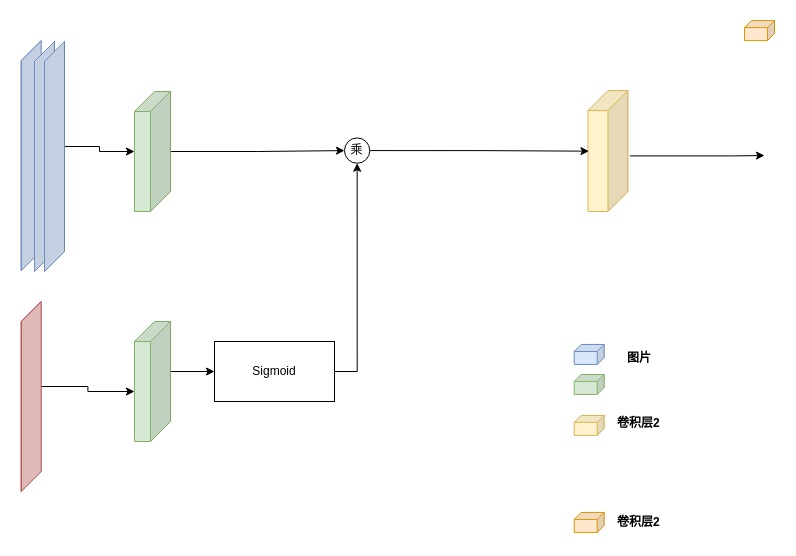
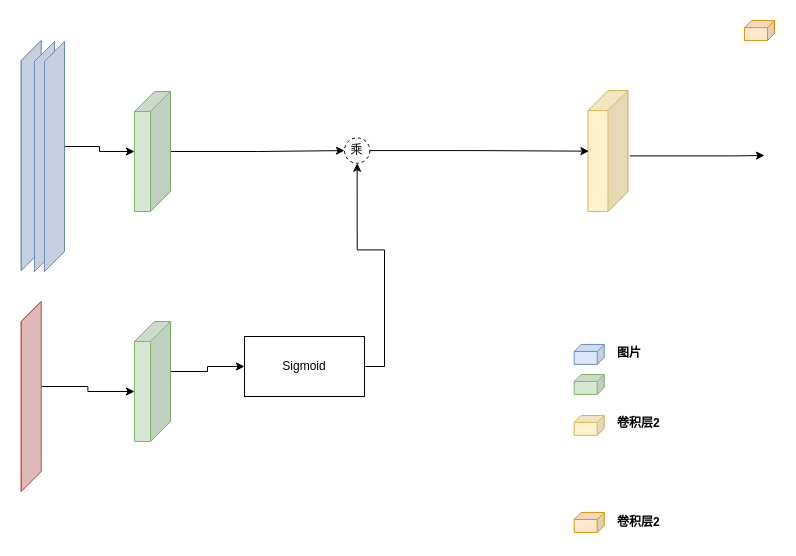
- <mxCell id="23" value="乘" style="ellipse;whiteSpace=wrap;html=1;aspect=fixed;" parent="1" vertex="1"><mxGeometry x="344" y="137.43" width="25.31" height="25.31" as="geometry" /></mxCell>
+ <mxCell id="23" value="乘" style="ellipse;whiteSpace=wrap;html=1;aspect=fixed;dashed=1;" parent="1" vertex="1"><mxGeometry x="344" y="137.43" width="25.31" height="25.31" as="geometry" /></mxCell>
- <mxCell id="8" value="图片" style="text;html=1;strokeColor=none;fillColor=none;align=left;verticalAlign=middle;whiteSpace=wrap;rounded=0;fontStyle=1" parent="1" vertex="1"><mxGeometry x="624.71" y="346" width="138" height="23.88" as="geometry" /></mxCell>
+ <mxCell id="8" value="图片" style="text;html=1;strokeColor=none;fillColor=none;align=left;verticalAlign=middle;whiteSpace=wrap;rounded=0;fontStyle=1" parent="1" vertex="1"><mxGeometry x="614.71" y="341" width="138" height="23.88" as="geometry" /></mxCell>
- <mxCell id="25" value="Sigmoid" style="rounded=0;whiteSpace=wrap;html=1;" parent="1" vertex="1"><mxGeometry x="214" y="341" width="120" height="60" as="geometry" /></mxCell>
+ <mxCell id="25" value="Sigmoid" style="rounded=0;whiteSpace=wrap;html=1;" parent="1" vertex="1"><mxGeometry x="244" y="336" width="120" height="60" as="geometry" /></mxCell>
